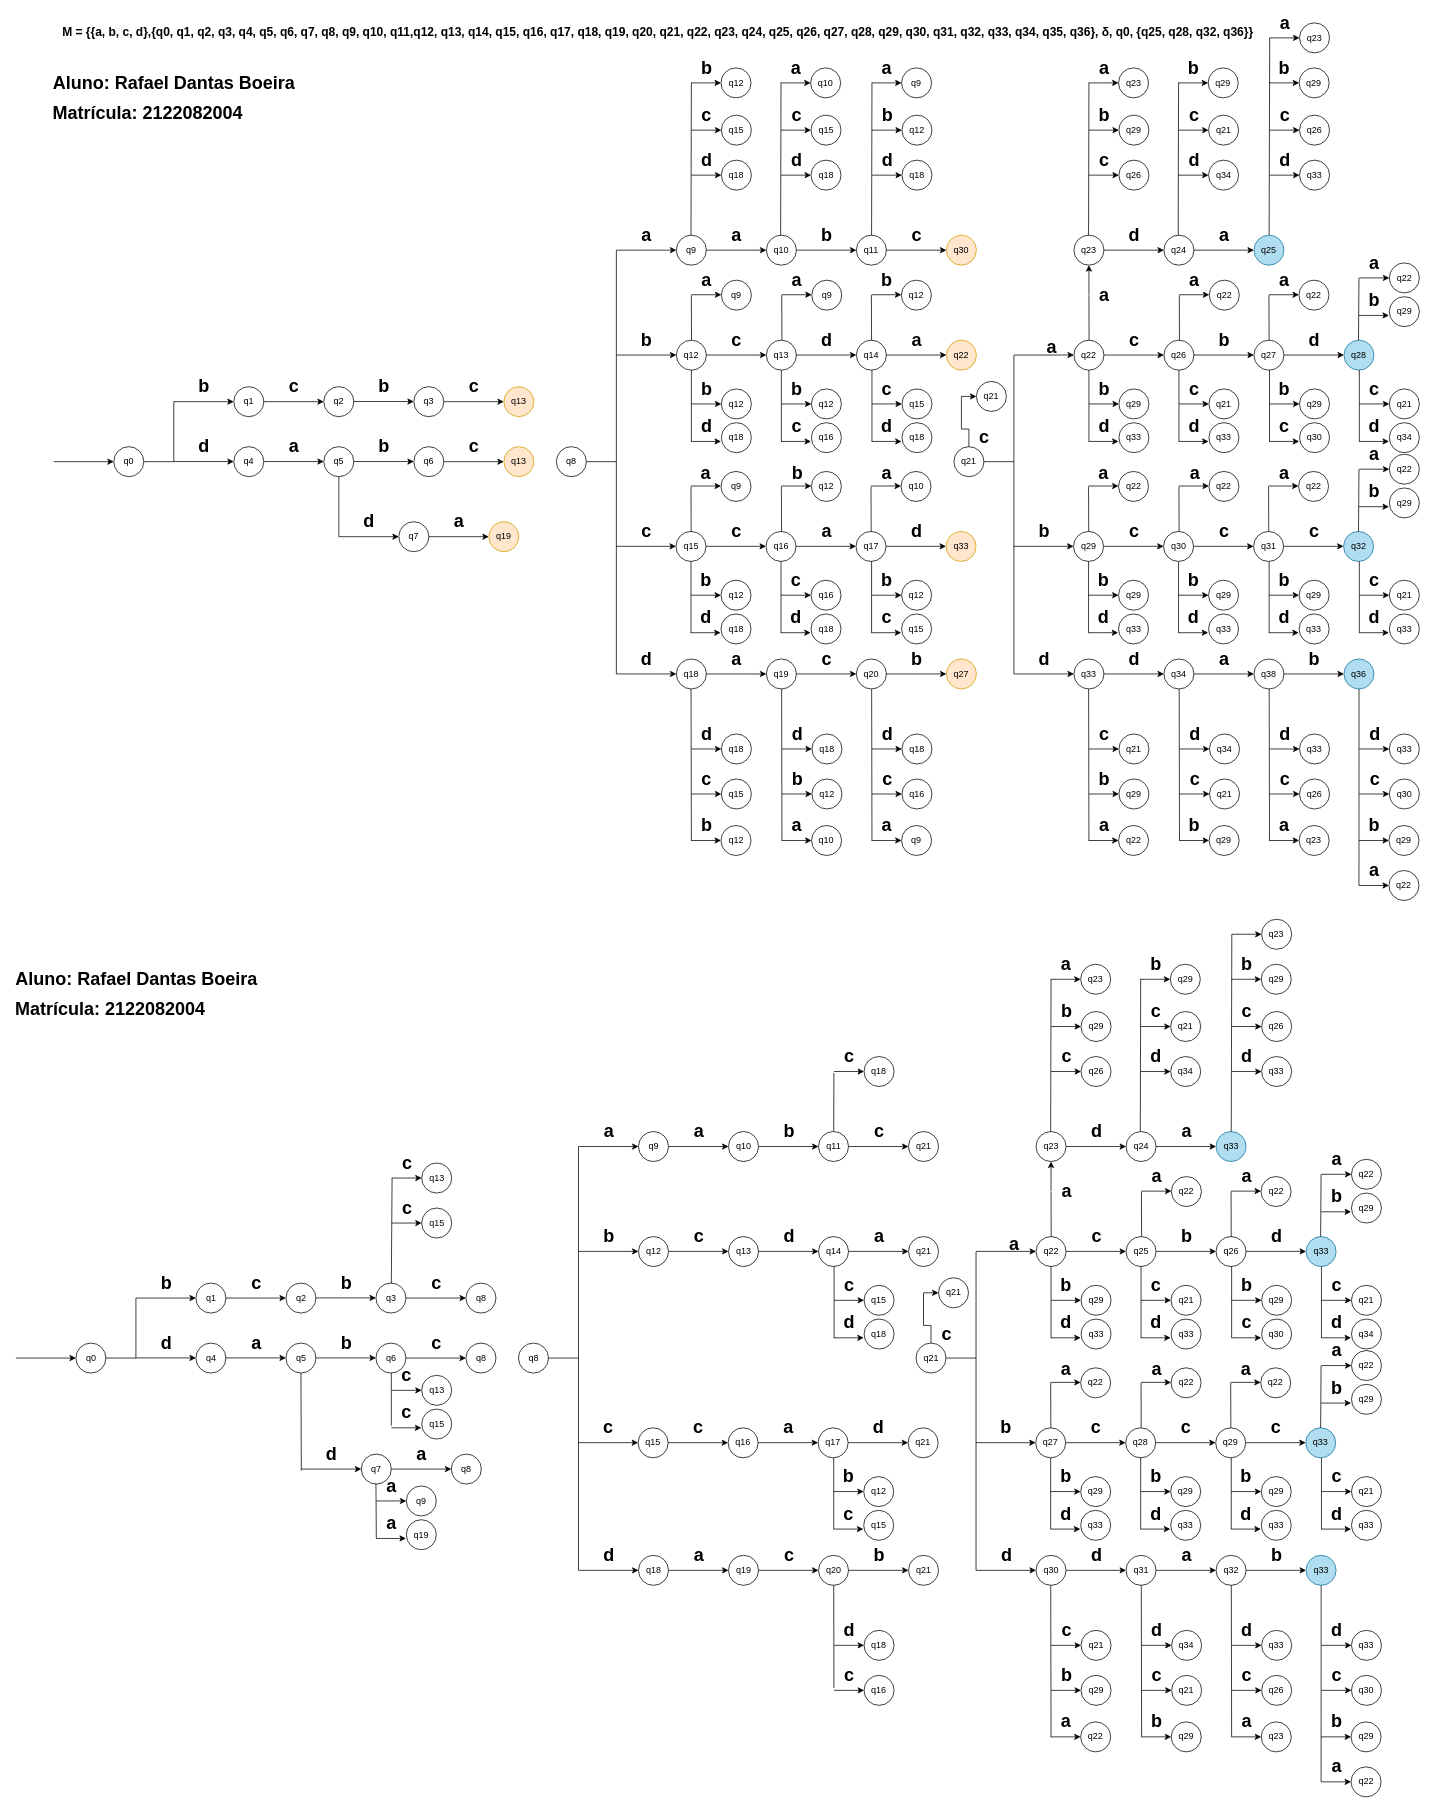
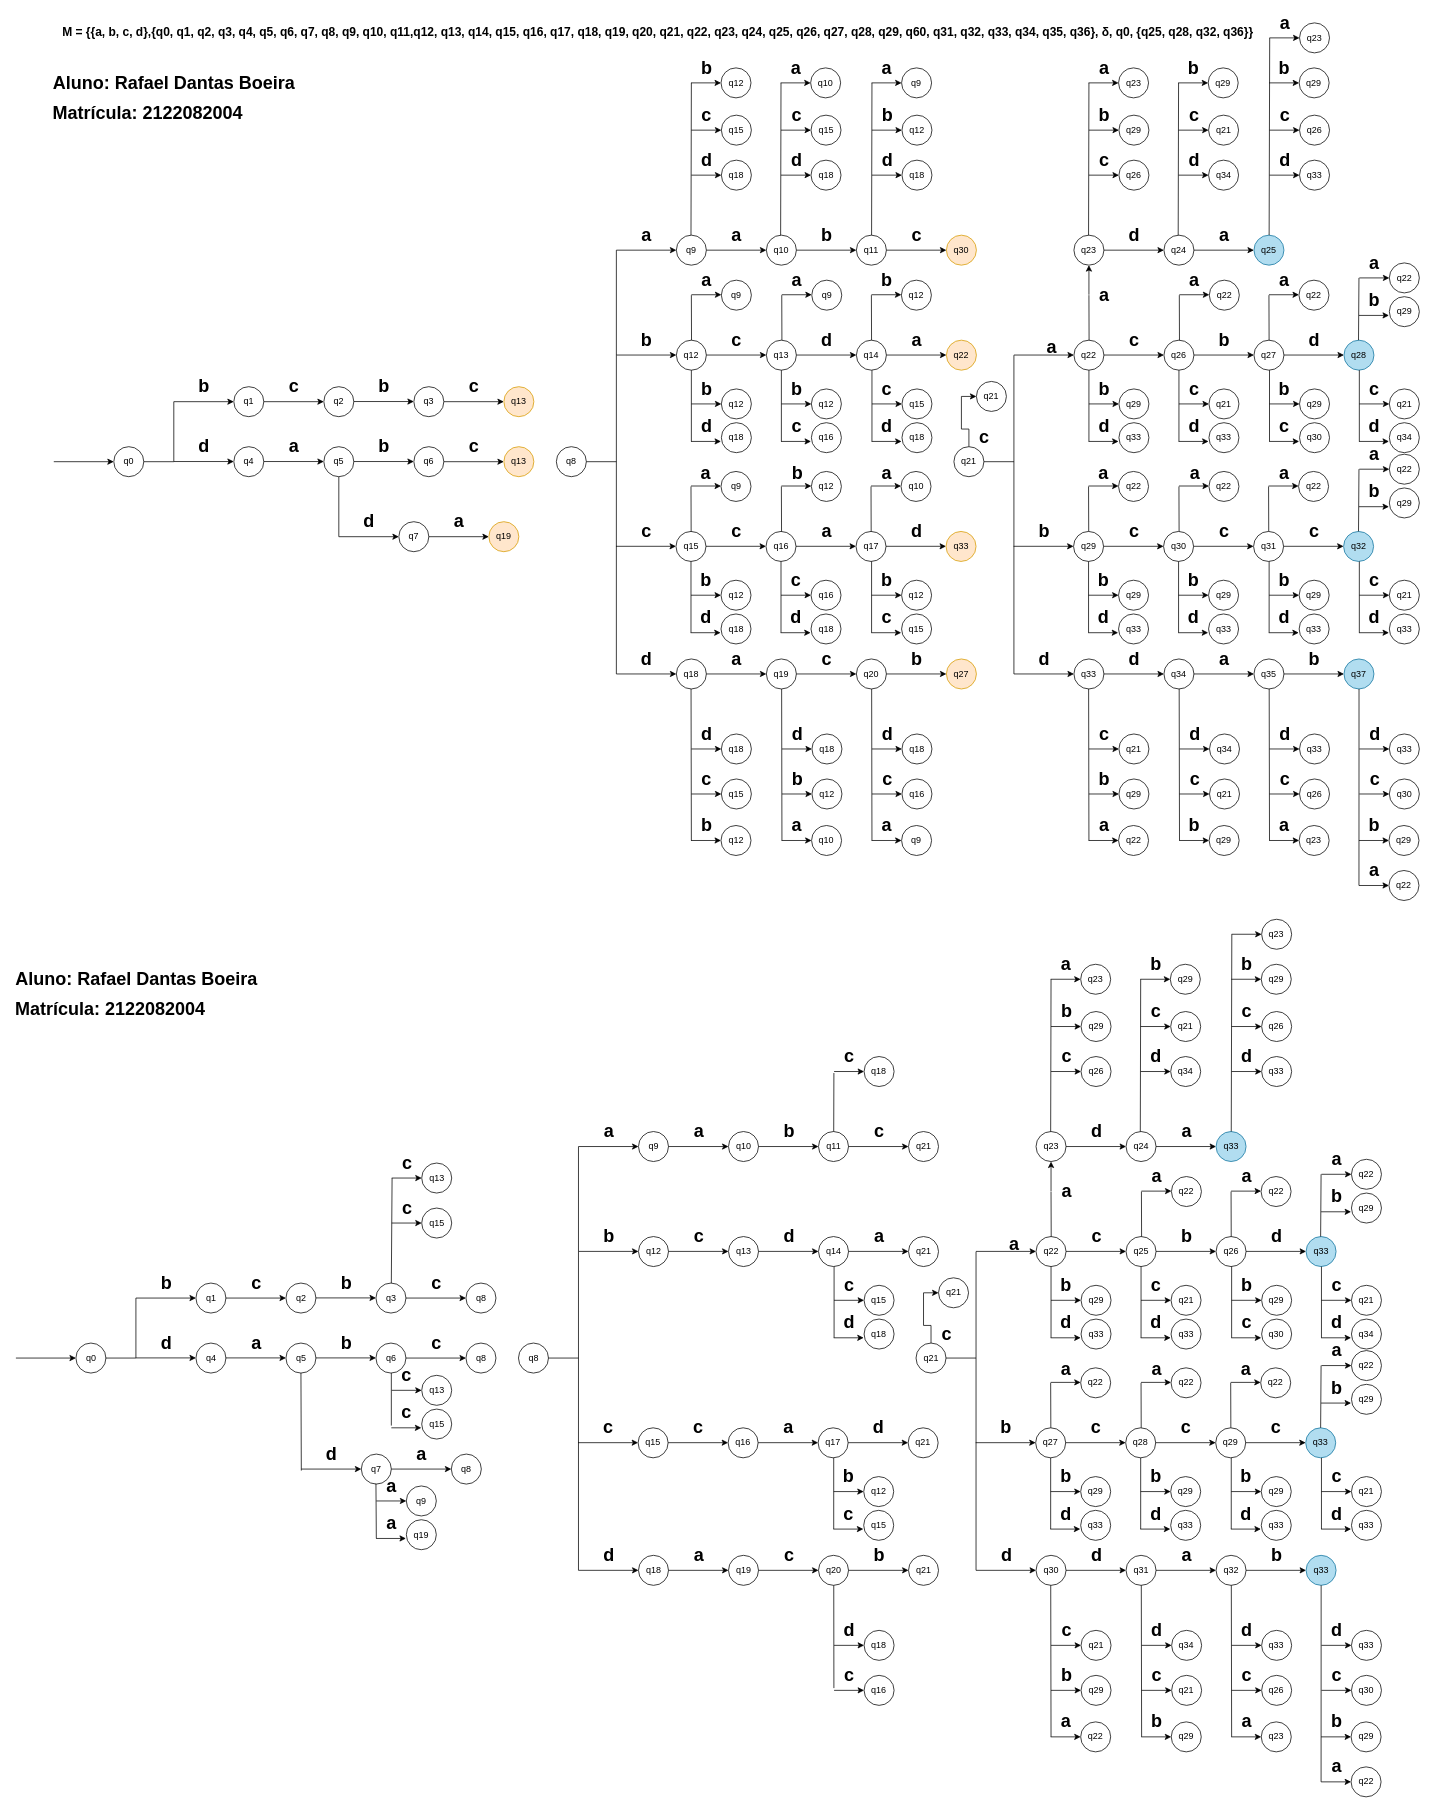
- <mxCell id="96" value="&lt;font style=&quot;font-size: 16px;&quot;&gt;M = {{a, b, c, d},{q0, q1, q2, q3, q4, q5, q6, q7, q8, q9, q10, q11,q12, q13, q14, q15, q16, q17, q18, q19, q20, q21, q22, q23, q24, q25, q26, q27, q28, q29, q30, q31, q32, q33, q34, q35, q36}, δ, q0, {q25, q28, q32, q36}}&lt;/font&gt;" style="text;strokeColor=none;fillColor=none;html=1;fontSize=24;fontStyle=1;verticalAlign=middle;align=center;" parent="1" vertex="1"><mxGeometry x="71" y="20" width="1610.5" height="40" as="geometry" /></mxCell>
+ <mxCell id="96" value="&lt;font style=&quot;font-size: 16px;&quot;&gt;M = {{a, b, c, d},{q0, q1, q2, q3, q4, q5, q6, q7, q8, q9, q10, q11,q12, q13, q14, q15, q16, q17, q18, q19, q20, q21, q22, q23, q24, q25, q26, q27, q28, q29, q60, q31, q32, q33, q34, q35, q36}, δ, q0, {q25, q28, q32, q36}}&lt;/font&gt;" style="text;strokeColor=none;fillColor=none;html=1;fontSize=24;fontStyle=1;verticalAlign=middle;align=center;" parent="1" vertex="1"><mxGeometry x="71" y="20" width="1610.5" height="40" as="geometry" /></mxCell>
- <mxCell id="238" value="q38" style="ellipse;whiteSpace=wrap;html=1;aspect=fixed;" parent="1" vertex="1"><mxGeometry x="1671" y="878" width="40" height="40" as="geometry" /></mxCell>
+ <mxCell id="238" value="q35" style="ellipse;whiteSpace=wrap;html=1;aspect=fixed;" parent="1" vertex="1"><mxGeometry x="1671" y="878" width="40" height="40" as="geometry" /></mxCell>
- <mxCell id="250" value="q36" style="ellipse;whiteSpace=wrap;html=1;aspect=fixed;fillColor=#b1ddf0;strokeColor=#10739e;" parent="1" vertex="1"><mxGeometry x="1791" y="878" width="40" height="40" as="geometry" /></mxCell>
+ <mxCell id="250" value="q37" style="ellipse;whiteSpace=wrap;html=1;aspect=fixed;fillColor=#b1ddf0;strokeColor=#10739e;" parent="1" vertex="1"><mxGeometry x="1791" y="878" width="40" height="40" as="geometry" /></mxCell>
